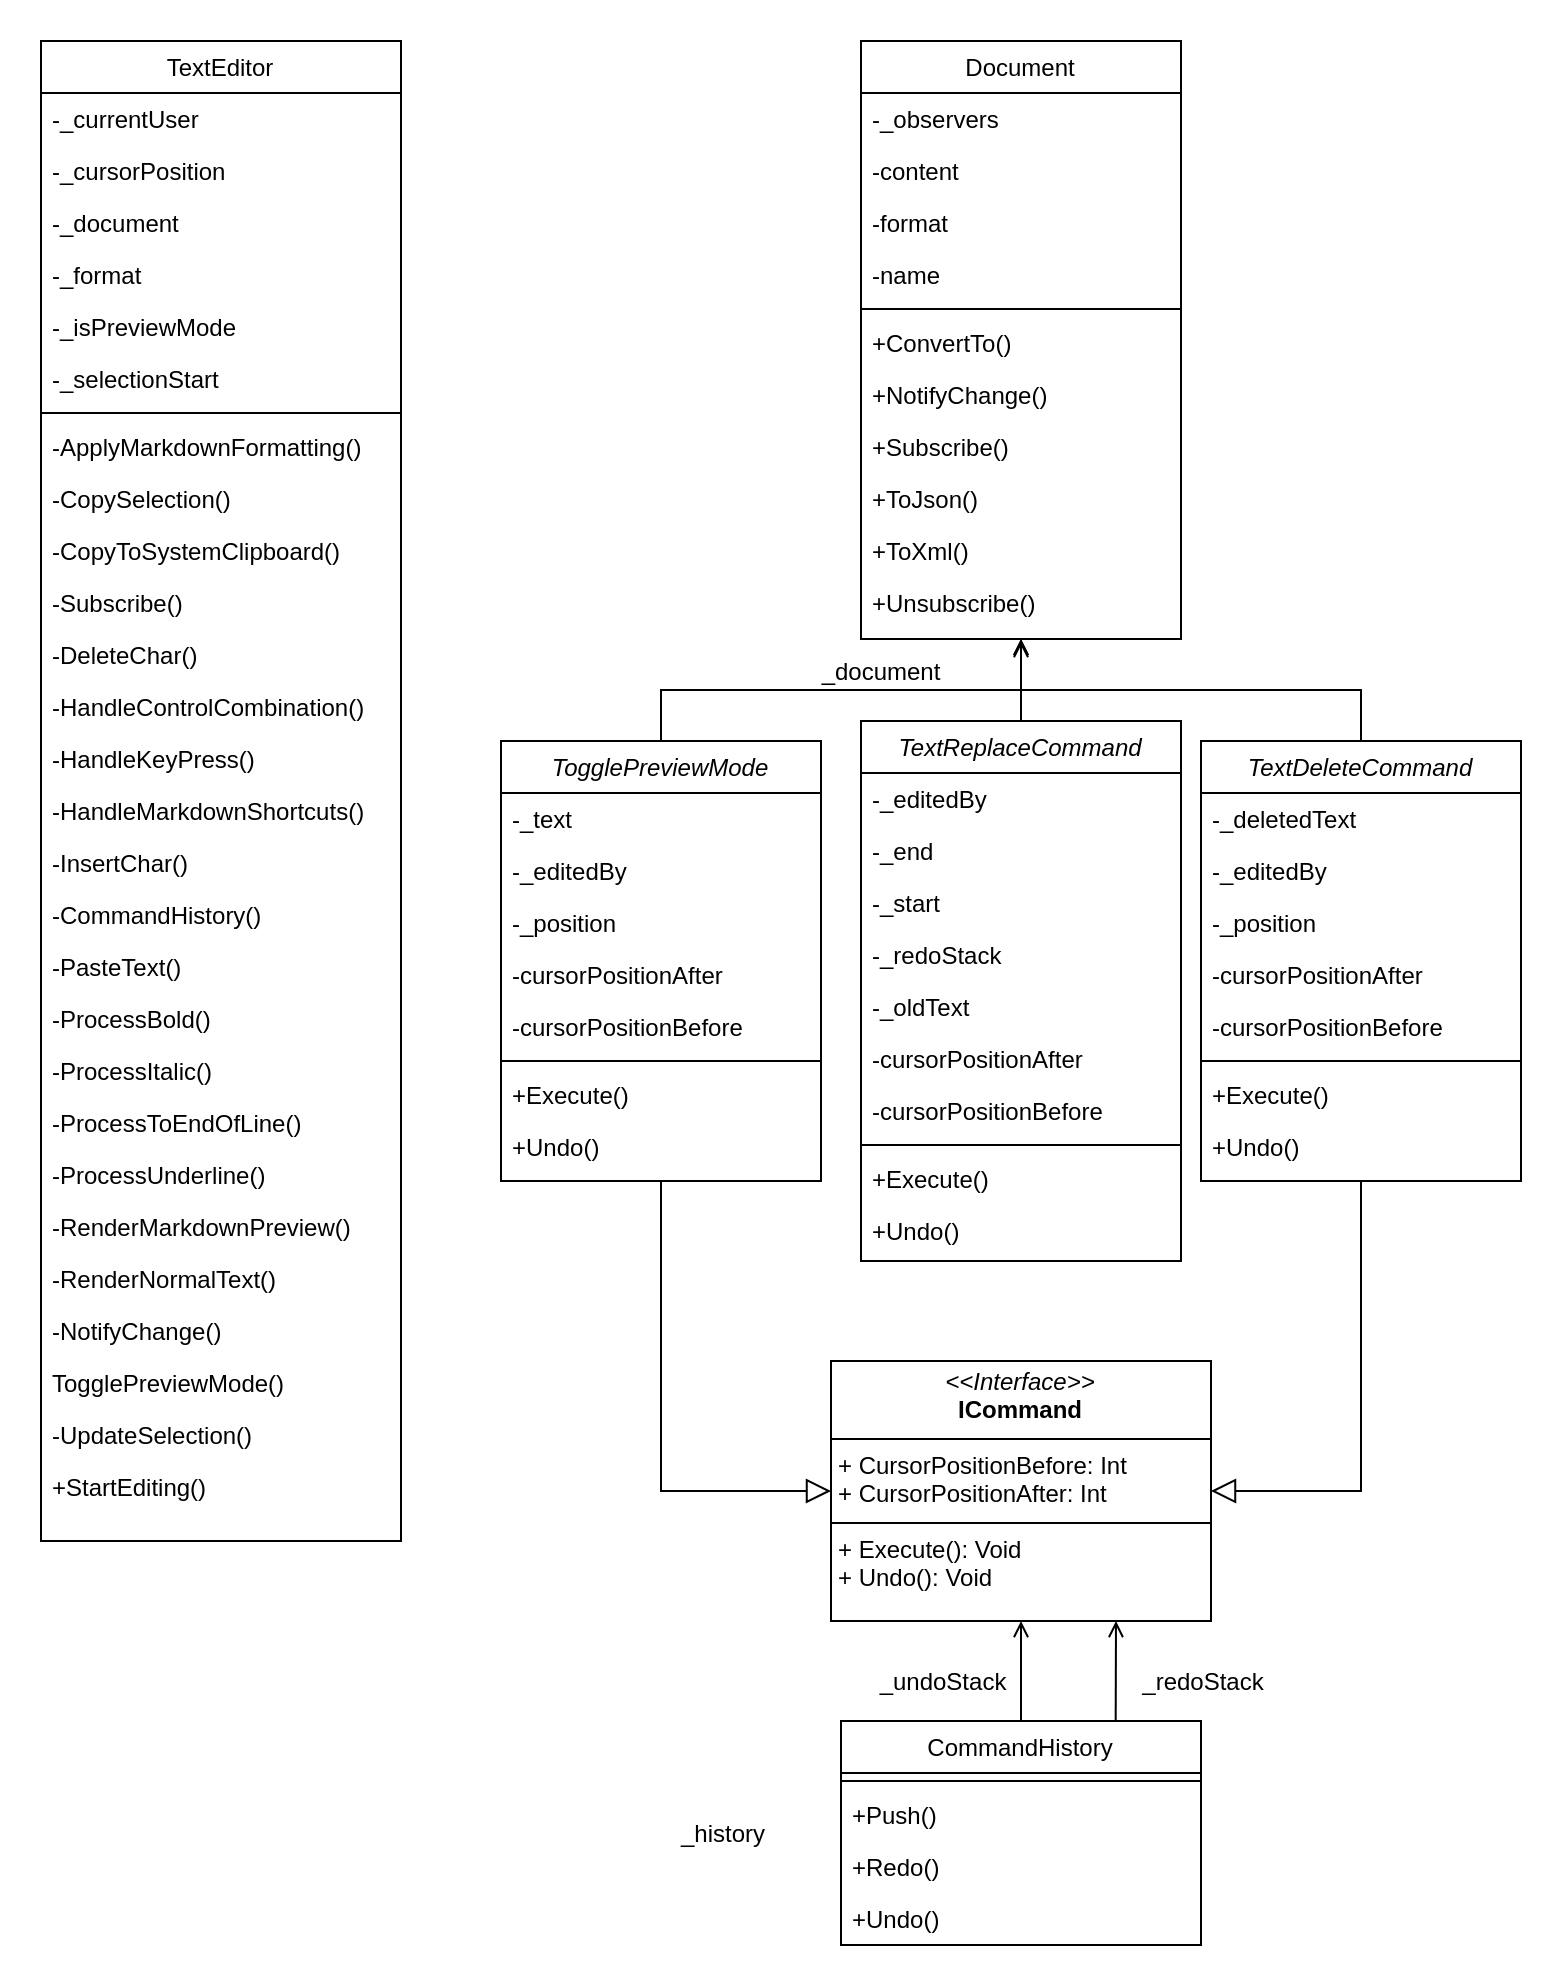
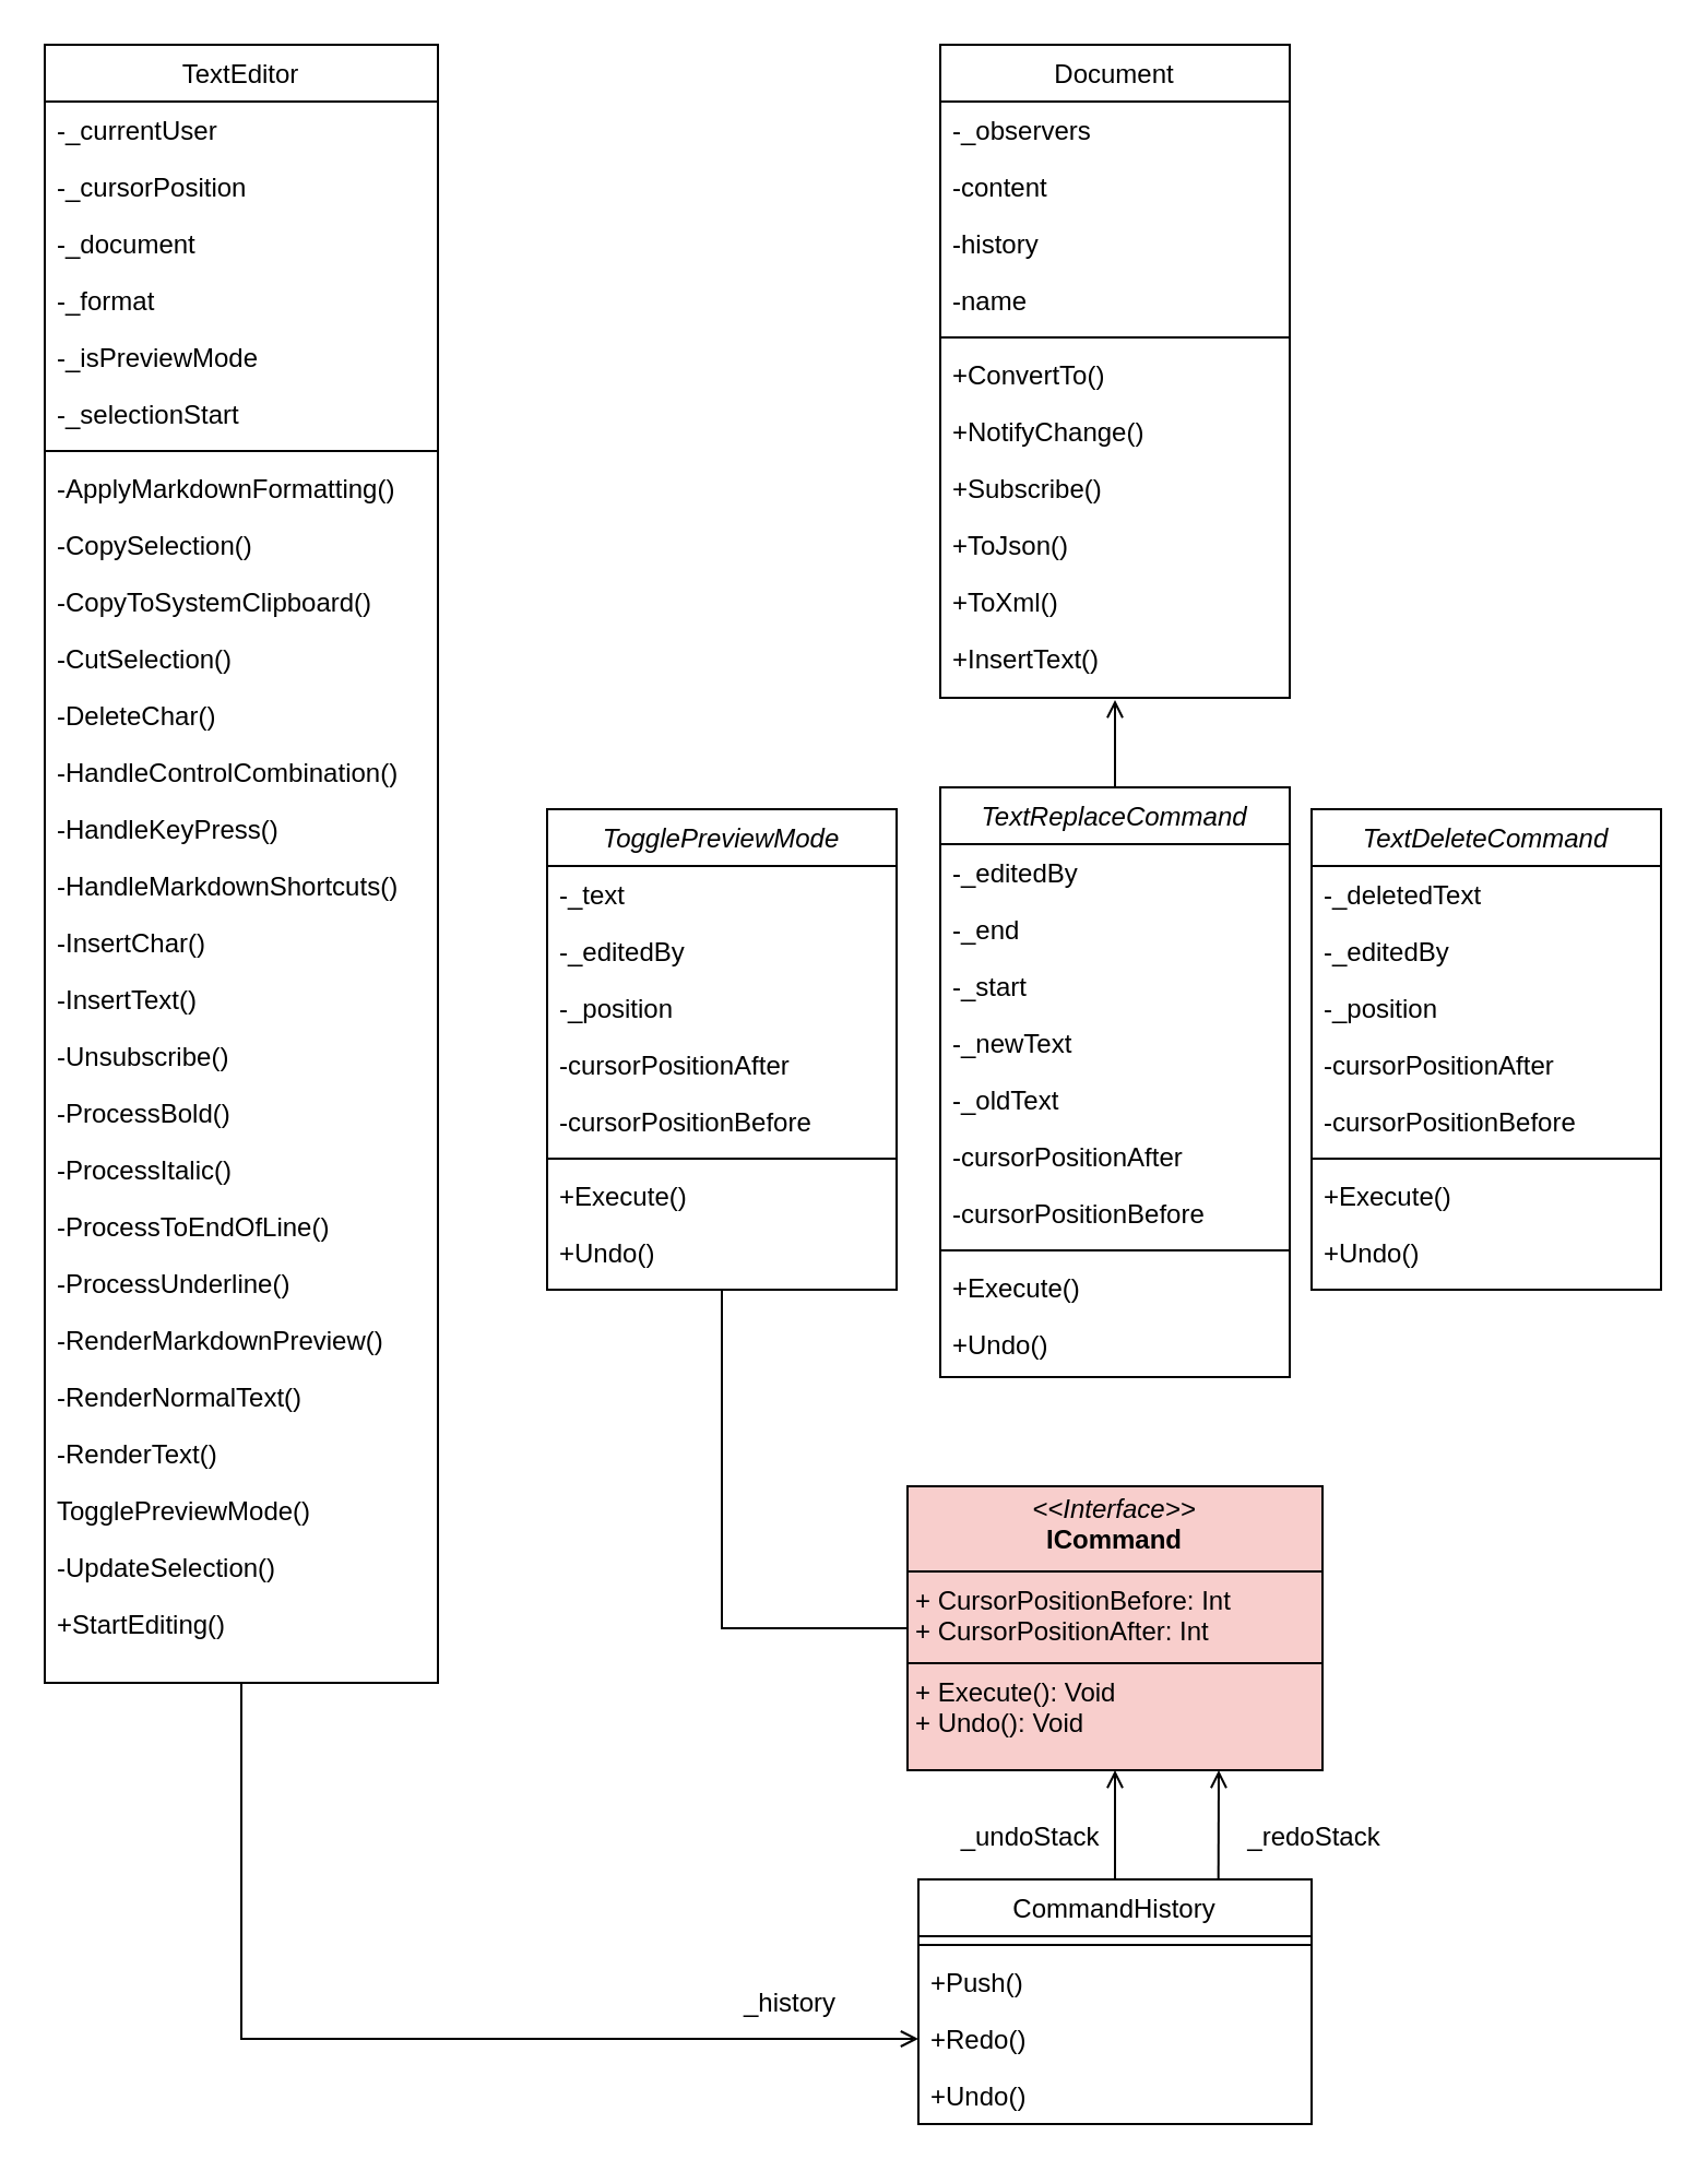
- <mxCell id="34" value="-format" style="text;align=left;verticalAlign=top;spacingLeft=4;spacingRight=4;overflow=hidden;rotatable=0;points=[[0,0.5],[1,0.5]];portConstraint=eastwest;rounded=0;shadow=0;html=0;" parent="31" vertex="1"><mxGeometry y="78" width="160" height="26" as="geometry" /></mxCell>
+ <mxCell id="34" value="-history" style="text;align=left;verticalAlign=top;spacingLeft=4;spacingRight=4;overflow=hidden;rotatable=0;points=[[0,0.5],[1,0.5]];portConstraint=eastwest;rounded=0;shadow=0;html=0;" parent="31" vertex="1"><mxGeometry y="78" width="160" height="26" as="geometry" /></mxCell>
- <mxCell id="13" value="-Subscribe()" style="text;align=left;verticalAlign=top;spacingLeft=4;spacingRight=4;overflow=hidden;rotatable=0;points=[[0,0.5],[1,0.5]];portConstraint=eastwest;" vertex="1" parent="2"><mxGeometry y="268" width="180" height="26" as="geometry" /></mxCell>
+ <mxCell id="13" value="-CutSelection()" style="text;align=left;verticalAlign=top;spacingLeft=4;spacingRight=4;overflow=hidden;rotatable=0;points=[[0,0.5],[1,0.5]];portConstraint=eastwest;" vertex="1" parent="2"><mxGeometry y="268" width="180" height="26" as="geometry" /></mxCell>
- <mxCell id="42" value="+Unsubscribe()" style="text;align=left;verticalAlign=top;spacingLeft=4;spacingRight=4;overflow=hidden;rotatable=0;points=[[0,0.5],[1,0.5]];portConstraint=eastwest;" vertex="1" parent="31"><mxGeometry y="268" width="160" height="26" as="geometry" /></mxCell>
+ <mxCell id="42" value="+InsertText()" style="text;align=left;verticalAlign=top;spacingLeft=4;spacingRight=4;overflow=hidden;rotatable=0;points=[[0,0.5],[1,0.5]];portConstraint=eastwest;" vertex="1" parent="31"><mxGeometry y="268" width="160" height="26" as="geometry" /></mxCell>
- <mxCell id="78" value="" style="endArrow=open;shadow=0;strokeWidth=1;rounded=0;endFill=1;edgeStyle=orthogonalEdgeStyle;elbow=vertical;entryX=0.5;entryY=1;entryDx=0;entryDy=0;exitX=0.5;exitY=0;exitDx=0;exitDy=0;" edge="1" parent="1" source="53" target="31"><mxGeometry x="0.5" y="41" relative="1" as="geometry"><mxPoint x="214" y="330" as="sourcePoint" /><mxPoint x="314" y="330" as="targetPoint" /><mxPoint x="-40" y="32" as="offset" /></mxGeometry></mxCell>
- <mxCell id="79" value="_document" style="text;html=1;resizable=0;points=[];;align=center;verticalAlign=middle;labelBackgroundColor=none;rounded=0;shadow=0;strokeWidth=1;fontSize=12;" vertex="1" connectable="0" parent="78"><mxGeometry x="0.5" y="49" relative="1" as="geometry"><mxPoint x="-38" y="40" as="offset" /></mxGeometry></mxCell>
- <mxCell id="80" value="" style="endArrow=open;shadow=0;strokeWidth=1;rounded=0;endFill=1;edgeStyle=orthogonalEdgeStyle;elbow=vertical;exitX=0.5;exitY=0;exitDx=0;exitDy=0;entryX=0.5;entryY=1;entryDx=0;entryDy=0;" edge="1" parent="1" source="44" target="31"><mxGeometry x="0.5" y="41" relative="1" as="geometry"><mxPoint x="390" y="380" as="sourcePoint" /><mxPoint x="570" y="320" as="targetPoint" /><mxPoint x="-40" y="32" as="offset" /></mxGeometry></mxCell>
- <mxCell id="19" value="-CommandHistory()" style="text;align=left;verticalAlign=top;spacingLeft=4;spacingRight=4;overflow=hidden;rotatable=0;points=[[0,0.5],[1,0.5]];portConstraint=eastwest;" vertex="1" parent="2"><mxGeometry y="424" width="180" height="26" as="geometry" /></mxCell>
+ <mxCell id="19" value="-InsertText()" style="text;align=left;verticalAlign=top;spacingLeft=4;spacingRight=4;overflow=hidden;rotatable=0;points=[[0,0.5],[1,0.5]];portConstraint=eastwest;" vertex="1" parent="2"><mxGeometry y="424" width="180" height="26" as="geometry" /></mxCell>
- <mxCell id="66" value="-_redoStack" style="text;align=left;verticalAlign=top;spacingLeft=4;spacingRight=4;overflow=hidden;rotatable=0;points=[[0,0.5],[1,0.5]];portConstraint=eastwest;" vertex="1" parent="62"><mxGeometry y="104" width="160" height="26" as="geometry" /></mxCell>
+ <mxCell id="66" value="-_newText" style="text;align=left;verticalAlign=top;spacingLeft=4;spacingRight=4;overflow=hidden;rotatable=0;points=[[0,0.5],[1,0.5]];portConstraint=eastwest;" vertex="1" parent="62"><mxGeometry y="104" width="160" height="26" as="geometry" /></mxCell>
- <mxCell id="20" value="-PasteText()" style="text;align=left;verticalAlign=top;spacingLeft=4;spacingRight=4;overflow=hidden;rotatable=0;points=[[0,0.5],[1,0.5]];portConstraint=eastwest;" vertex="1" parent="2"><mxGeometry y="450" width="180" height="26" as="geometry" /></mxCell>
+ <mxCell id="20" value="-Unsubscribe()" style="text;align=left;verticalAlign=top;spacingLeft=4;spacingRight=4;overflow=hidden;rotatable=0;points=[[0,0.5],[1,0.5]];portConstraint=eastwest;" vertex="1" parent="2"><mxGeometry y="450" width="180" height="26" as="geometry" /></mxCell>
- <mxCell id="27" value="-NotifyChange()" style="text;align=left;verticalAlign=top;spacingLeft=4;spacingRight=4;overflow=hidden;rotatable=0;points=[[0,0.5],[1,0.5]];portConstraint=eastwest;" vertex="1" parent="2"><mxGeometry y="632" width="180" height="26" as="geometry" /></mxCell>
+ <mxCell id="27" value="-RenderText()" style="text;align=left;verticalAlign=top;spacingLeft=4;spacingRight=4;overflow=hidden;rotatable=0;points=[[0,0.5],[1,0.5]];portConstraint=eastwest;" vertex="1" parent="2"><mxGeometry y="632" width="180" height="26" as="geometry" /></mxCell>
- <mxCell id="83" value="" style="endArrow=block;endSize=10;endFill=0;shadow=0;strokeWidth=1;rounded=0;curved=0;edgeStyle=elbowEdgeStyle;elbow=vertical;entryX=1;entryY=0.5;entryDx=0;entryDy=0;exitX=0.5;exitY=1;exitDx=0;exitDy=0;" edge="1" parent="1" source="44" target="43"><mxGeometry width="160" relative="1" as="geometry"><mxPoint x="681.12" y="612.234" as="sourcePoint" /><mxPoint x="425" y="785" as="targetPoint" /><Array as="points"><mxPoint x="650" y="745" /></Array></mxGeometry></mxCell>
- <mxCell id="82" value="" style="endArrow=block;endSize=10;endFill=0;shadow=0;strokeWidth=1;rounded=0;curved=0;edgeStyle=elbowEdgeStyle;elbow=vertical;entryX=0;entryY=0.5;entryDx=0;entryDy=0;exitX=0.5;exitY=1;exitDx=0;exitDy=0;" edge="1" parent="1" source="53" target="43"><mxGeometry width="160" relative="1" as="geometry"><mxPoint x="323.92" y="612.39" as="sourcePoint" /><mxPoint x="520" y="720" as="targetPoint" /><Array as="points"><mxPoint x="370" y="745" /></Array></mxGeometry></mxCell>
+ <mxCell id="82" value="" style="endArrow=none;endSize=10;endFill=0;shadow=0;strokeWidth=1;rounded=0;curved=0;edgeStyle=elbowEdgeStyle;elbow=vertical;entryX=0;entryY=0.5;entryDx=0;entryDy=0;exitX=0.5;exitY=1;exitDx=0;exitDy=0;" edge="1" parent="1" source="53" target="43"><mxGeometry width="160" relative="1" as="geometry"><mxPoint x="323.92" y="612.39" as="sourcePoint" /><mxPoint x="520" y="720" as="targetPoint" /><Array as="points"><mxPoint x="370" y="745" /></Array></mxGeometry></mxCell>
- <mxCell id="43" value="&lt;p style=&quot;margin:0px;margin-top:4px;text-align:center;&quot;&gt;&lt;i&gt;&amp;lt;&amp;lt;Interface&amp;gt;&amp;gt;&lt;/i&gt;&lt;br&gt;&lt;b&gt;ICommand&lt;/b&gt;&lt;/p&gt;&lt;hr size=&quot;1&quot; style=&quot;border-style:solid;&quot;&gt;&lt;p style=&quot;margin:0px;margin-left:4px;&quot;&gt;+ CursorPositionBefore: Int&lt;br&gt;+ CursorPositionAfter: Int&lt;/p&gt;&lt;hr size=&quot;1&quot; style=&quot;border-style:solid;&quot;&gt;&lt;p style=&quot;margin:0px;margin-left:4px;&quot;&gt;+ Execute(): Void&lt;br&gt;+ Undo(): Void&lt;/p&gt;" style="verticalAlign=top;align=left;overflow=fill;html=1;whiteSpace=wrap;" parent="1" vertex="1"><mxGeometry x="415" y="680" width="190" height="130" as="geometry" /></mxCell>
+ <mxCell id="43" value="&lt;p style=&quot;margin:0px;margin-top:4px;text-align:center;&quot;&gt;&lt;i&gt;&amp;lt;&amp;lt;Interface&amp;gt;&amp;gt;&lt;/i&gt;&lt;br&gt;&lt;b&gt;ICommand&lt;/b&gt;&lt;/p&gt;&lt;hr size=&quot;1&quot; style=&quot;border-style:solid;&quot;&gt;&lt;p style=&quot;margin:0px;margin-left:4px;&quot;&gt;+ CursorPositionBefore: Int&lt;br&gt;+ CursorPositionAfter: Int&lt;/p&gt;&lt;hr size=&quot;1&quot; style=&quot;border-style:solid;&quot;&gt;&lt;p style=&quot;margin:0px;margin-left:4px;&quot;&gt;+ Execute(): Void&lt;br&gt;+ Undo(): Void&lt;/p&gt;" style="verticalAlign=top;align=left;overflow=fill;html=1;whiteSpace=wrap;fillColor=#f8cecc;" parent="1" vertex="1"><mxGeometry x="415" y="680" width="190" height="130" as="geometry" /></mxCell>
+ <mxCell id="88" value="" style="endArrow=open;shadow=0;strokeWidth=1;rounded=0;endFill=1;elbow=vertical;exitX=0.5;exitY=1;exitDx=0;exitDy=0;entryX=0;entryY=0.5;entryDx=0;entryDy=0;edgeStyle=orthogonalEdgeStyle;" edge="1" parent="1" source="2" target="76"><mxGeometry x="0.5" y="41" relative="1" as="geometry"><mxPoint x="567" y="870" as="sourcePoint" /><mxPoint x="568" y="820" as="targetPoint" /><mxPoint x="-40" y="32" as="offset" /><Array as="points"><mxPoint x="110" y="933" /></Array></mxGeometry></mxCell>
